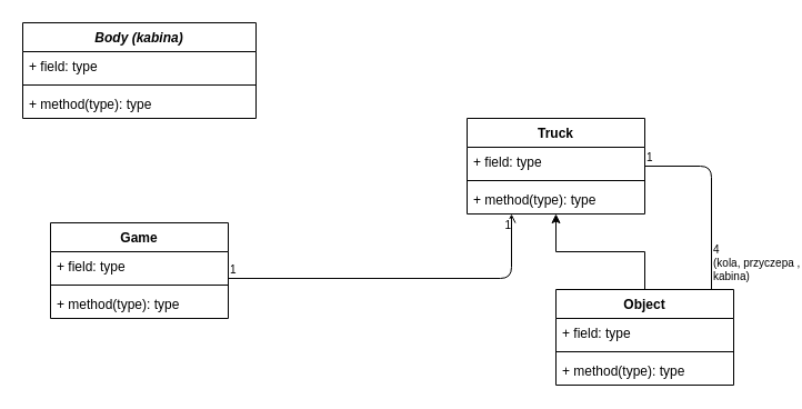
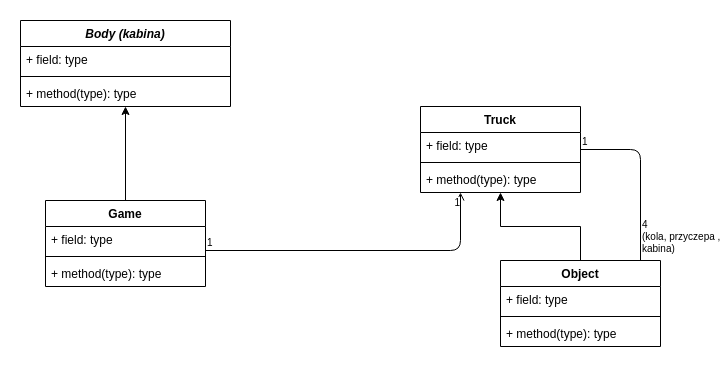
+ <mxCell id="6" style="edgeStyle=orthogonalEdgeStyle;rounded=0;orthogonalLoop=1;jettySize=auto;html=1;exitX=0.5;exitY=0;exitDx=0;exitDy=0;" edge="1" parent="1" source="7" target="2"><mxGeometry relative="1" as="geometry" /></mxCell>
